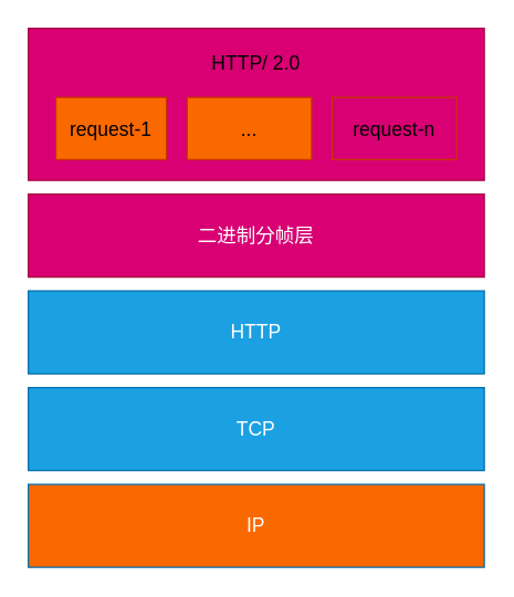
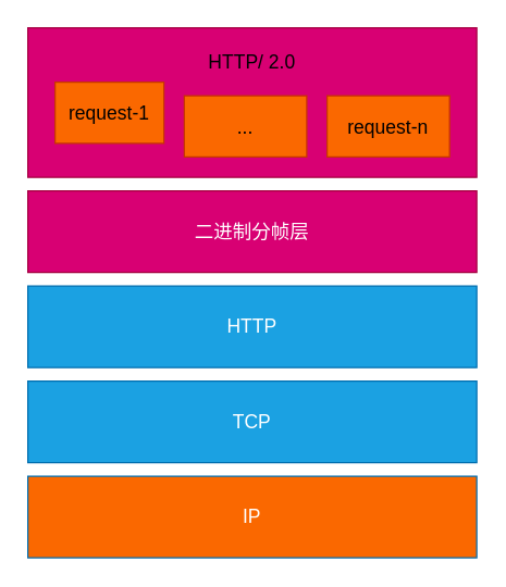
- <mxCell id="3" value="request-1" style="rounded=0;whiteSpace=wrap;html=1;fontSize=14;fillColor=#fa6800;fontColor=#000000;strokeColor=#C73500;" vertex="1" parent="1"><mxGeometry x="40" y="70" width="80" height="45" as="geometry" /></mxCell>
+ <mxCell id="3" value="request-1" style="rounded=0;whiteSpace=wrap;html=1;fontSize=14;fillColor=#fa6800;fontColor=#000000;strokeColor=#C73500;" vertex="1" parent="1"><mxGeometry x="40" y="60" width="80" height="45" as="geometry" /></mxCell>
- <mxCell id="5" value="request-n" style="rounded=0;whiteSpace=wrap;html=1;fontSize=14;fillColor=#d80073;fontColor=#000000;strokeColor=#C73500;" vertex="1" parent="1"><mxGeometry x="240" y="70" width="90" height="45" as="geometry" /></mxCell>
+ <mxCell id="5" value="request-n" style="rounded=0;whiteSpace=wrap;html=1;fontSize=14;fillColor=#fa6800;fontColor=#000000;strokeColor=#C73500;" vertex="1" parent="1"><mxGeometry x="240" y="70" width="90" height="45" as="geometry" /></mxCell>
